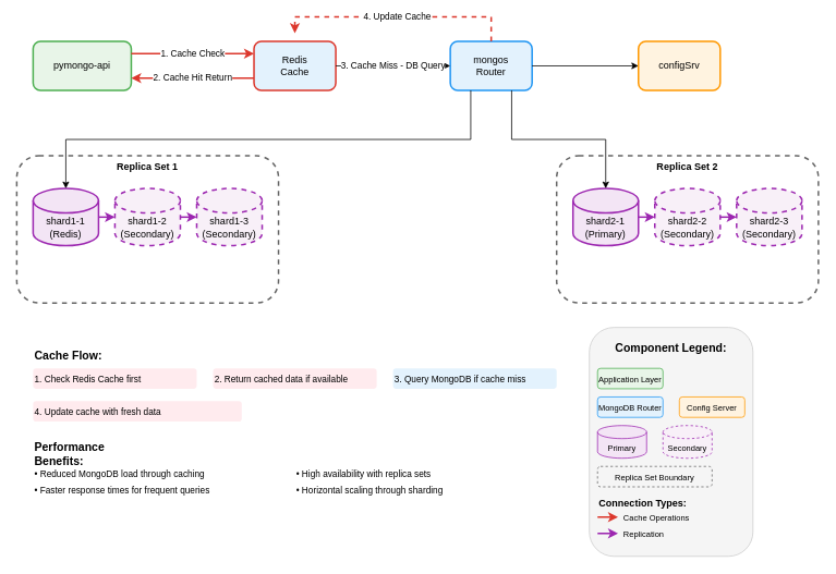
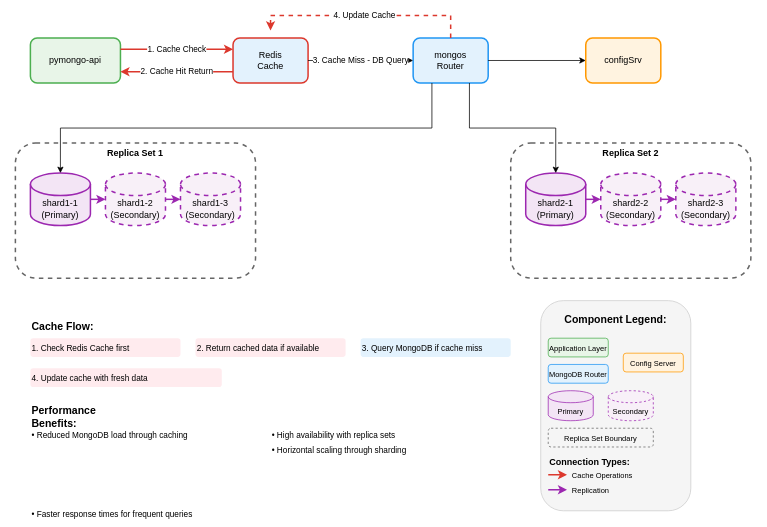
- <mxCell id="7" value="shard1-1&#10;(Redis)" style="shape=cylinder3;whiteSpace=wrap;html=1;boundedLbl=1;backgroundOutline=1;size=15;fillColor=#F3E5F5;strokeColor=#9C27B0;strokeWidth=2;" parent="1" vertex="1"><mxGeometry x="40" y="230" width="80" height="70" as="geometry" /></mxCell>
+ <mxCell id="7" value="shard1-1&#10;(Primary)" style="shape=cylinder3;whiteSpace=wrap;html=1;boundedLbl=1;backgroundOutline=1;size=15;fillColor=#F3E5F5;strokeColor=#9C27B0;strokeWidth=2;" parent="1" vertex="1"><mxGeometry x="40" y="230" width="80" height="70" as="geometry" /></mxCell>
- <mxCell id="39" value="Config Server" style="rounded=1;whiteSpace=wrap;html=1;fillColor=#FFF3E0;strokeColor=#FF9800;strokeWidth=1;fontSize=10;" parent="1" vertex="1"><mxGeometry x="830" y="485" width="80" height="25" as="geometry" /></mxCell>
+ <mxCell id="39" value="Config Server" style="rounded=1;whiteSpace=wrap;html=1;fillColor=#FFF3E0;strokeColor=#FF9800;strokeWidth=1;fontSize=10;" parent="1" vertex="1"><mxGeometry x="830" y="470" width="80" height="25" as="geometry" /></mxCell>
- <mxCell id="32" value="• Faster response times for frequent queries" style="text;html=1;strokeColor=none;fillColor=none;align=left;verticalAlign=middle;whiteSpace=wrap;rounded=0;fontSize=11;" parent="1" vertex="1"><mxGeometry x="40" y="590" width="300" height="20" as="geometry" /></mxCell>
+ <mxCell id="32" value="• Faster response times for frequent queries" style="text;html=1;strokeColor=none;fillColor=none;align=left;verticalAlign=middle;whiteSpace=wrap;rounded=0;fontSize=11;" parent="1" vertex="1"><mxGeometry x="40" y="675" width="300" height="20" as="geometry" /></mxCell>
